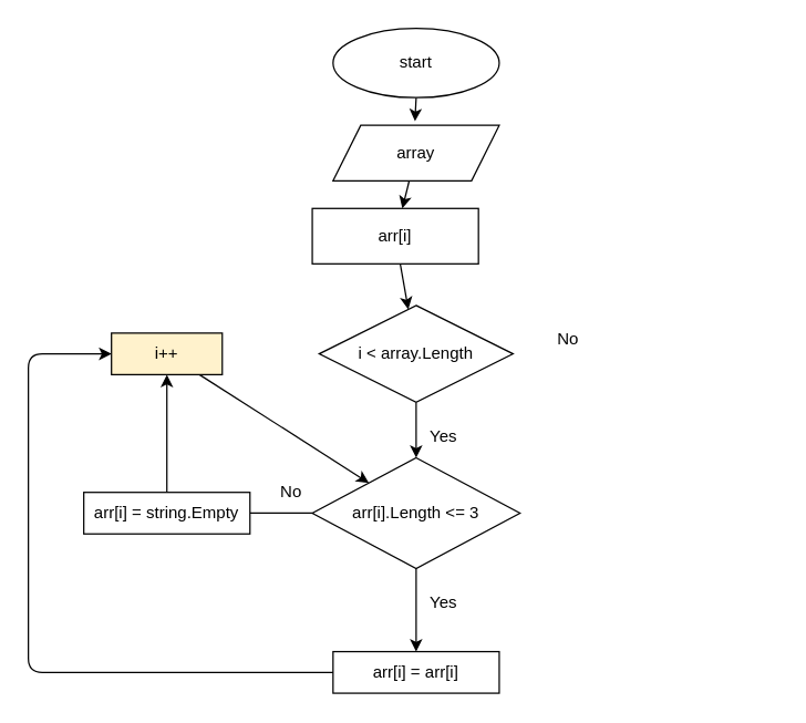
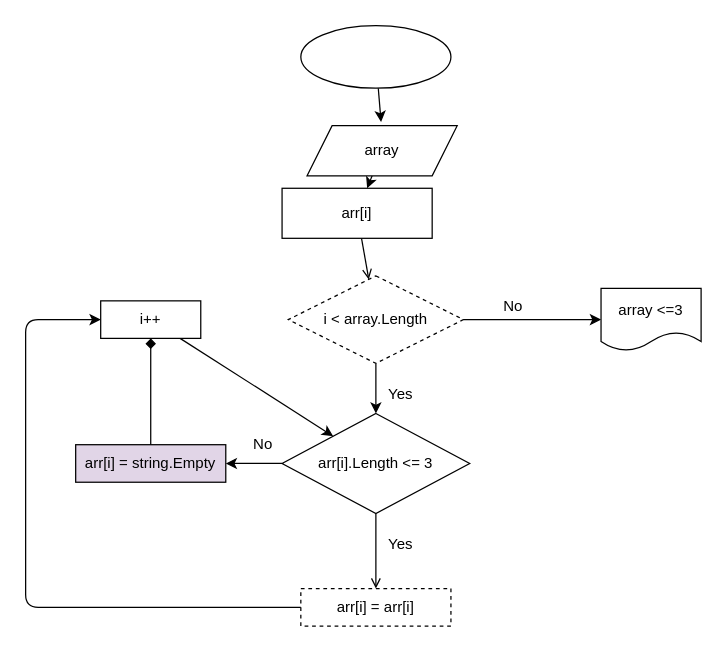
- <mxCell id="9" value="start" style="text;html=1;strokeColor=none;fillColor=none;align=center;verticalAlign=middle;whiteSpace=wrap;rounded=0;" parent="1" vertex="1"><mxGeometry x="270" y="30" width="60" height="30" as="geometry" /></mxCell>
- <mxCell id="5" value="array" style="shape=parallelogram;perimeter=parallelogramPerimeter;whiteSpace=wrap;html=1;fixedSize=1;" parent="1" vertex="1"><mxGeometry x="240" y="90" width="120" height="40" as="geometry" /></mxCell>
+ <mxCell id="5" value="array" style="shape=parallelogram;perimeter=parallelogramPerimeter;whiteSpace=wrap;html=1;fixedSize=1;" parent="1" vertex="1"><mxGeometry x="245" y="100" width="120" height="40" as="geometry" /></mxCell>
- <mxCell id="10" value="" style="edgeStyle=none;html=1;" edge="1" parent="1" source="11" target="8"><mxGeometry relative="1" as="geometry" /></mxCell>
+ <mxCell id="10" value="" style="edgeStyle=none;html=1;endArrow=open;" edge="1" parent="1" source="11" target="8"><mxGeometry relative="1" as="geometry" /></mxCell>
- <mxCell id="25" value="i++" style="rounded=0;whiteSpace=wrap;html=1;fillColor=#fff2cc;" vertex="1" parent="1"><mxGeometry x="80" y="240" width="80" height="30" as="geometry" /></mxCell>
+ <mxCell id="25" value="i++" style="rounded=0;whiteSpace=wrap;html=1;" vertex="1" parent="1"><mxGeometry x="80" y="240" width="80" height="30" as="geometry" /></mxCell>
- <mxCell id="8" value="&lt;span&gt;i &amp;lt; array.Length&lt;/span&gt;" style="rhombus;whiteSpace=wrap;html=1;" parent="1" vertex="1"><mxGeometry x="230" y="220" width="140" height="70" as="geometry" /></mxCell>
+ <mxCell id="8" value="&lt;span&gt;i &amp;lt; array.Length&lt;/span&gt;" style="rhombus;whiteSpace=wrap;html=1;dashed=1;" parent="1" vertex="1"><mxGeometry x="230" y="220" width="140" height="70" as="geometry" /></mxCell>
+ <mxCell id="7" value="" style="edgeStyle=none;html=1;" edge="1" parent="1" source="8" target="17"><mxGeometry relative="1" as="geometry" /></mxCell>
+ <mxCell id="17" value="array &amp;lt;=3" style="shape=document;whiteSpace=wrap;html=1;boundedLbl=1;" vertex="1" parent="1"><mxGeometry x="480" y="230" width="80" height="50" as="geometry" /></mxCell>
- <mxCell id="20" value="" style="edgeStyle=none;html=1;" edge="1" parent="1" source="21" target="25"><mxGeometry relative="1" as="geometry" /></mxCell>
+ <mxCell id="20" value="" style="edgeStyle=none;html=1;endArrow=diamond;" edge="1" parent="1" source="21" target="25"><mxGeometry relative="1" as="geometry" /></mxCell>
- <mxCell id="21" value="arr[i] = string.Empty" style="rounded=0;whiteSpace=wrap;html=1;" vertex="1" parent="1"><mxGeometry x="60" y="355" width="120" height="30" as="geometry" /></mxCell>
+ <mxCell id="21" value="arr[i] = string.Empty" style="rounded=0;whiteSpace=wrap;html=1;fillColor=#e1d5e7;" vertex="1" parent="1"><mxGeometry x="60" y="355" width="120" height="30" as="geometry" /></mxCell>
- <mxCell id="13" value="" style="edgeStyle=none;html=1;endArrow=none;" edge="1" parent="1" source="14" target="21"><mxGeometry relative="1" as="geometry" /></mxCell>
+ <mxCell id="13" value="" style="edgeStyle=none;html=1;" edge="1" parent="1" source="14" target="21"><mxGeometry relative="1" as="geometry" /></mxCell>
- <mxCell id="12" value="" style="edgeStyle=none;html=1;" edge="1" parent="1" source="14" target="15"><mxGeometry relative="1" as="geometry" /></mxCell>
+ <mxCell id="12" value="" style="edgeStyle=none;html=1;endArrow=open;" edge="1" parent="1" source="14" target="15"><mxGeometry relative="1" as="geometry" /></mxCell>
- <mxCell id="15" value="&lt;span&gt;arr[i] =&amp;nbsp;&lt;/span&gt;&lt;span&gt;arr[i]&lt;/span&gt;" style="rounded=0;whiteSpace=wrap;html=1;" vertex="1" parent="1"><mxGeometry x="240" y="470" width="120" height="30" as="geometry" /></mxCell>
+ <mxCell id="15" value="&lt;span&gt;arr[i] =&amp;nbsp;&lt;/span&gt;&lt;span&gt;arr[i]&lt;/span&gt;" style="rounded=0;whiteSpace=wrap;html=1;dashed=1;" vertex="1" parent="1"><mxGeometry x="240" y="470" width="120" height="30" as="geometry" /></mxCell>
